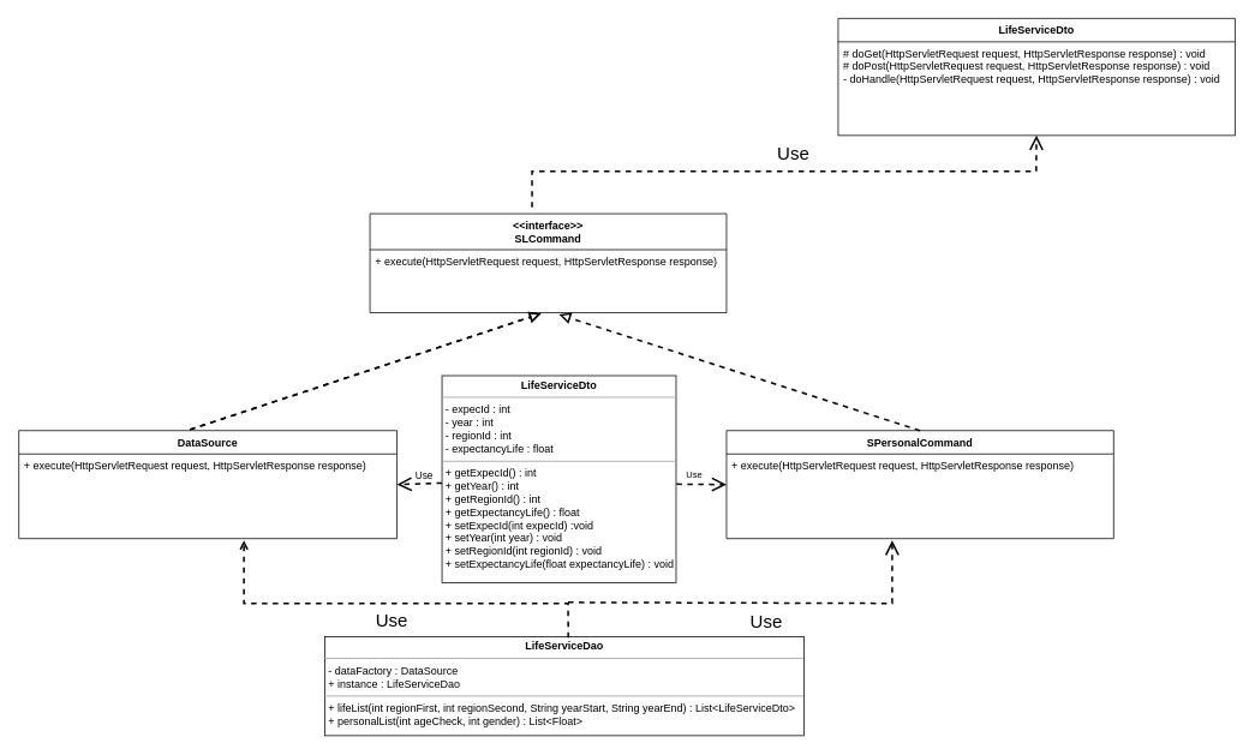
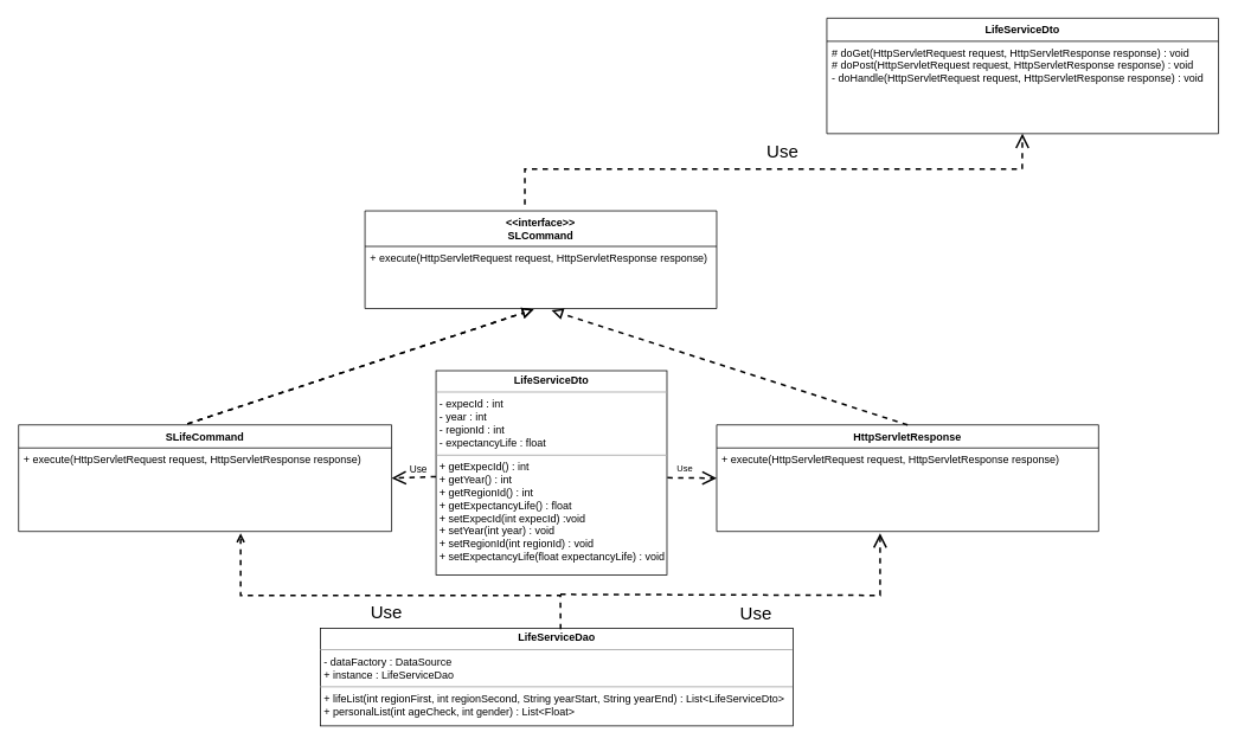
- <mxCell id="18" value="DataSource" style="swimlane;fontStyle=1;align=center;verticalAlign=top;childLayout=stackLayout;horizontal=1;startSize=26;horizontalStack=0;resizeParent=1;resizeLast=0;collapsible=1;marginBottom=0;rounded=0;shadow=0;strokeWidth=1;" vertex="1" parent="1"><mxGeometry x="20" y="478" width="420" height="120" as="geometry"><mxRectangle x="130" y="380" width="160" height="26" as="alternateBounds" /></mxGeometry></mxCell>
+ <mxCell id="18" value="SLifeCommand" style="swimlane;fontStyle=1;align=center;verticalAlign=top;childLayout=stackLayout;horizontal=1;startSize=26;horizontalStack=0;resizeParent=1;resizeLast=0;collapsible=1;marginBottom=0;rounded=0;shadow=0;strokeWidth=1;" vertex="1" parent="1"><mxGeometry x="20" y="478" width="420" height="120" as="geometry"><mxRectangle x="130" y="380" width="160" height="26" as="alternateBounds" /></mxGeometry></mxCell>
- <mxCell id="5" value="SPersonalCommand" style="swimlane;fontStyle=1;align=center;verticalAlign=top;childLayout=stackLayout;horizontal=1;startSize=26;horizontalStack=0;resizeParent=1;resizeLast=0;collapsible=1;marginBottom=0;rounded=0;shadow=0;strokeWidth=1;" vertex="1" parent="1"><mxGeometry x="806" y="478" width="430" height="120" as="geometry"><mxRectangle x="340" y="380" width="170" height="26" as="alternateBounds" /></mxGeometry></mxCell>
+ <mxCell id="5" value="HttpServletResponse" style="swimlane;fontStyle=1;align=center;verticalAlign=top;childLayout=stackLayout;horizontal=1;startSize=26;horizontalStack=0;resizeParent=1;resizeLast=0;collapsible=1;marginBottom=0;rounded=0;shadow=0;strokeWidth=1;" vertex="1" parent="1"><mxGeometry x="806" y="478" width="430" height="120" as="geometry"><mxRectangle x="340" y="380" width="170" height="26" as="alternateBounds" /></mxGeometry></mxCell>
